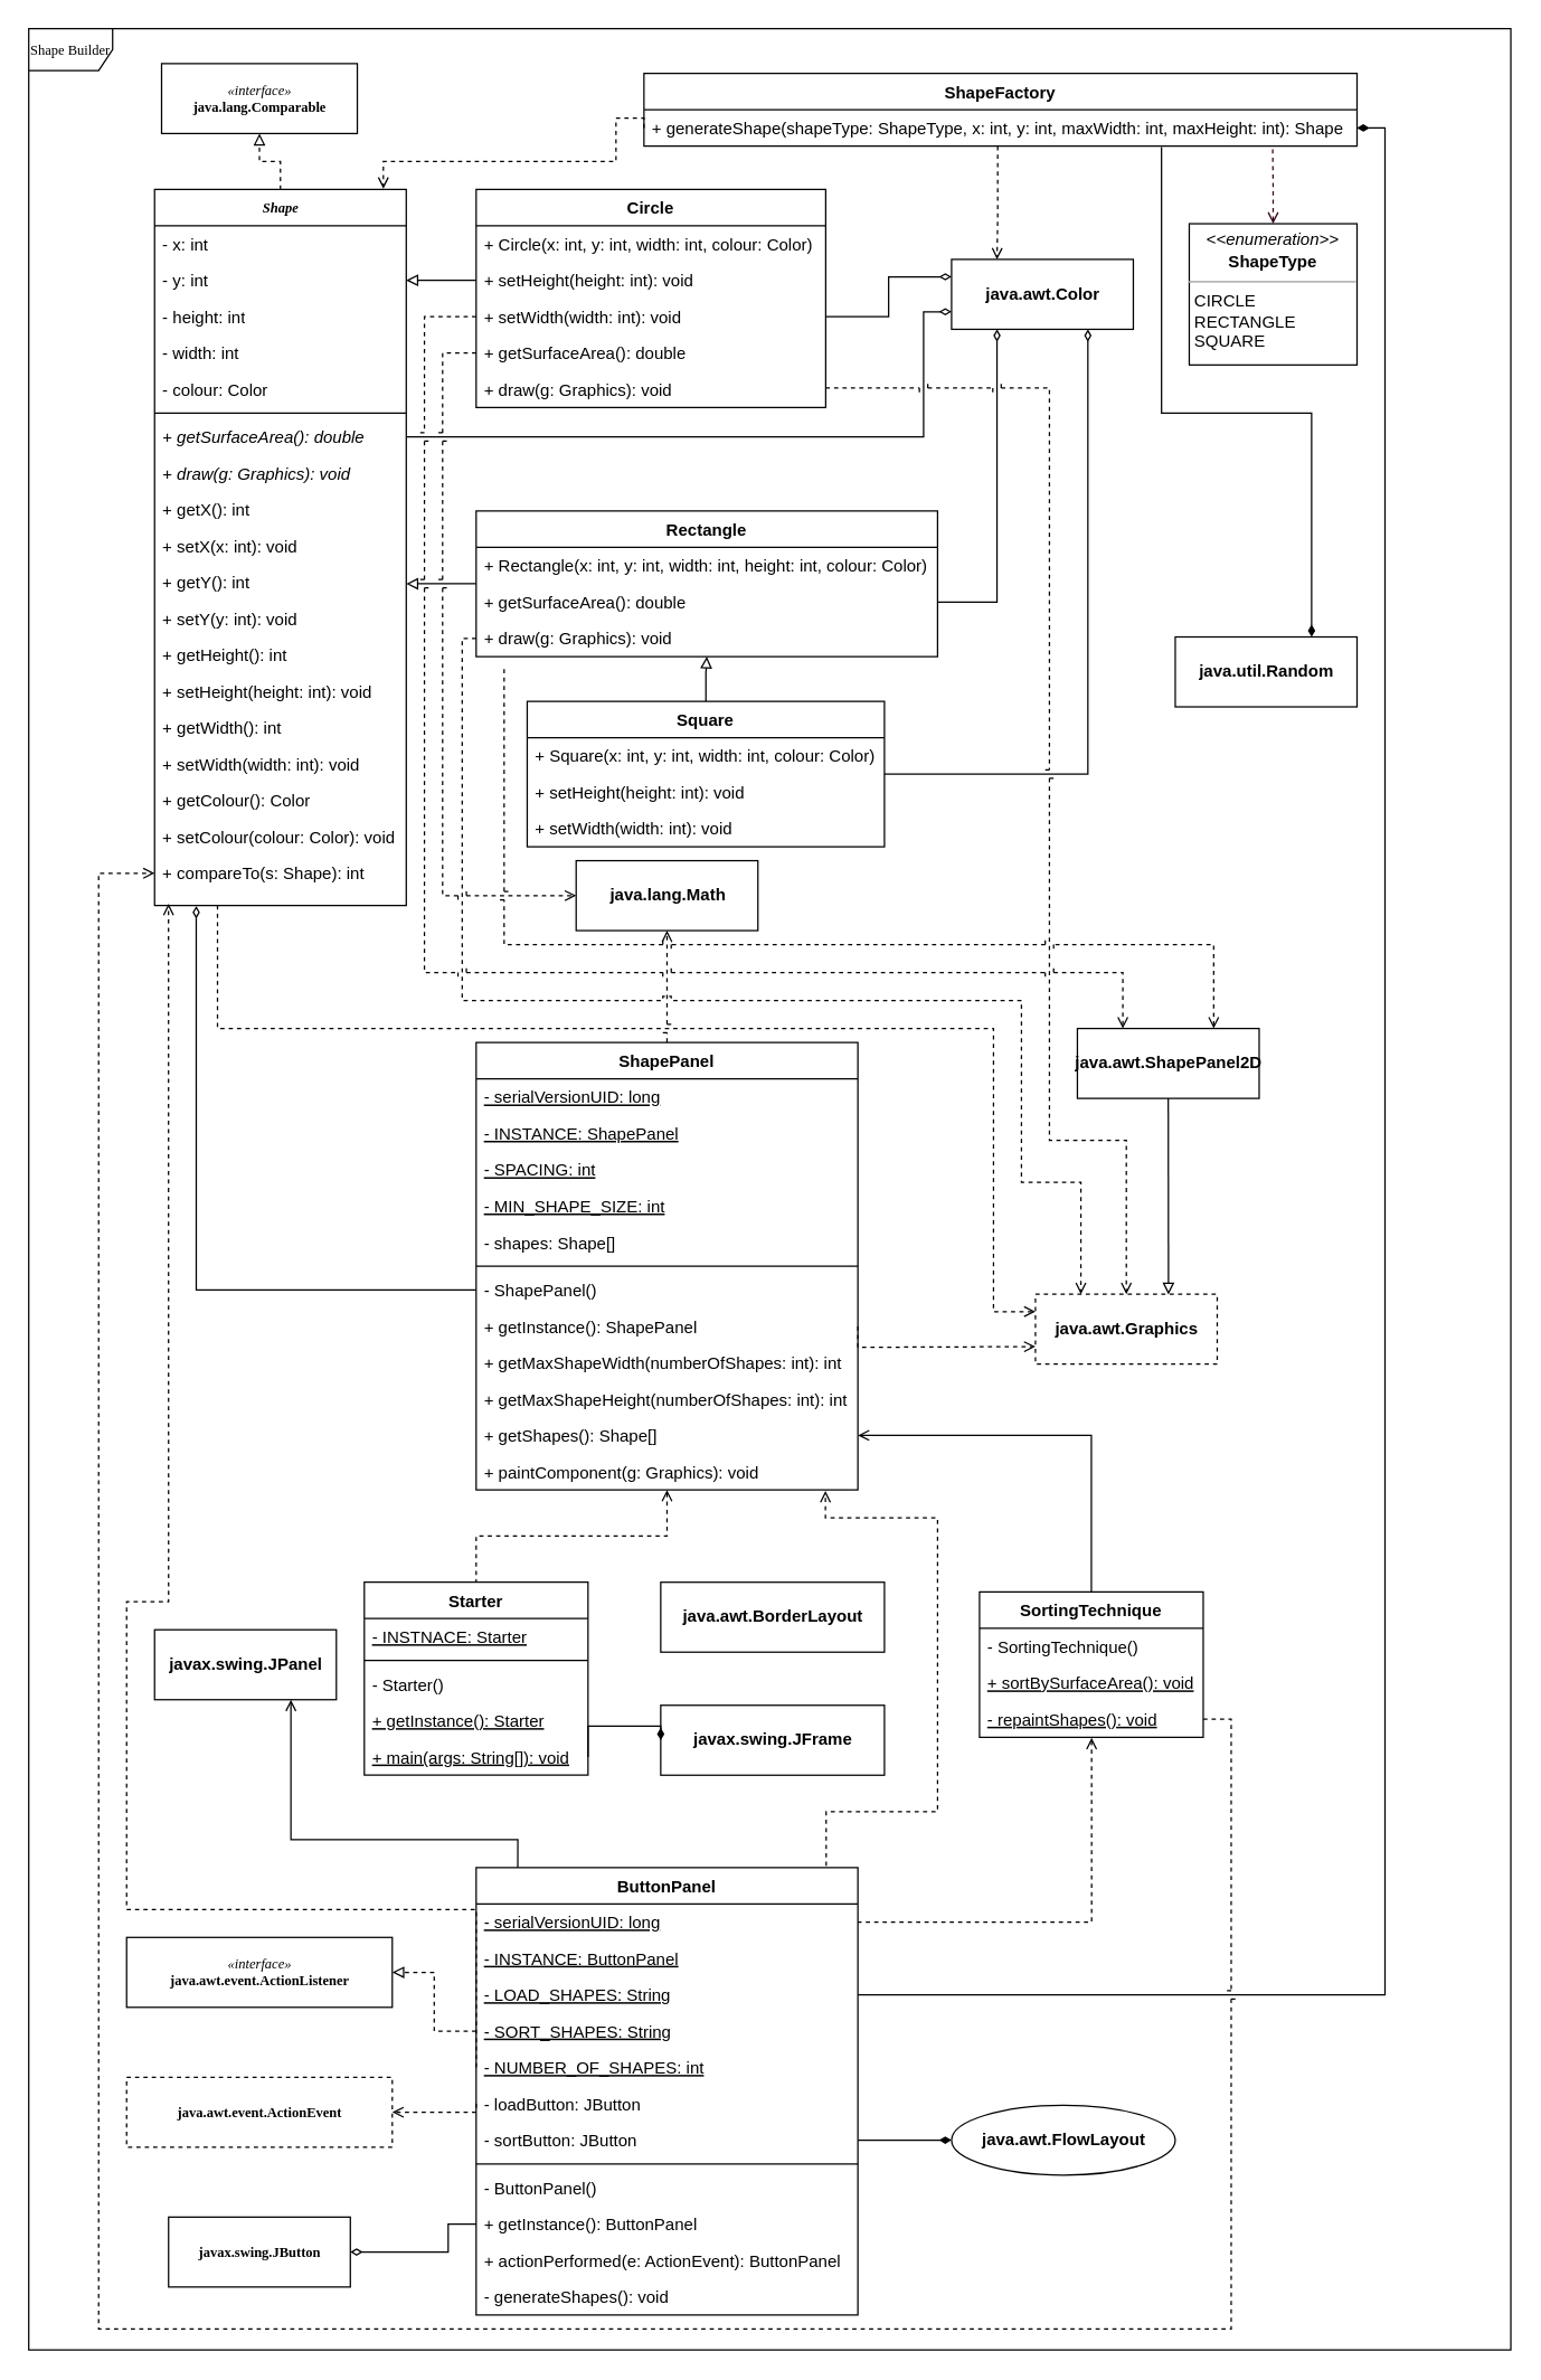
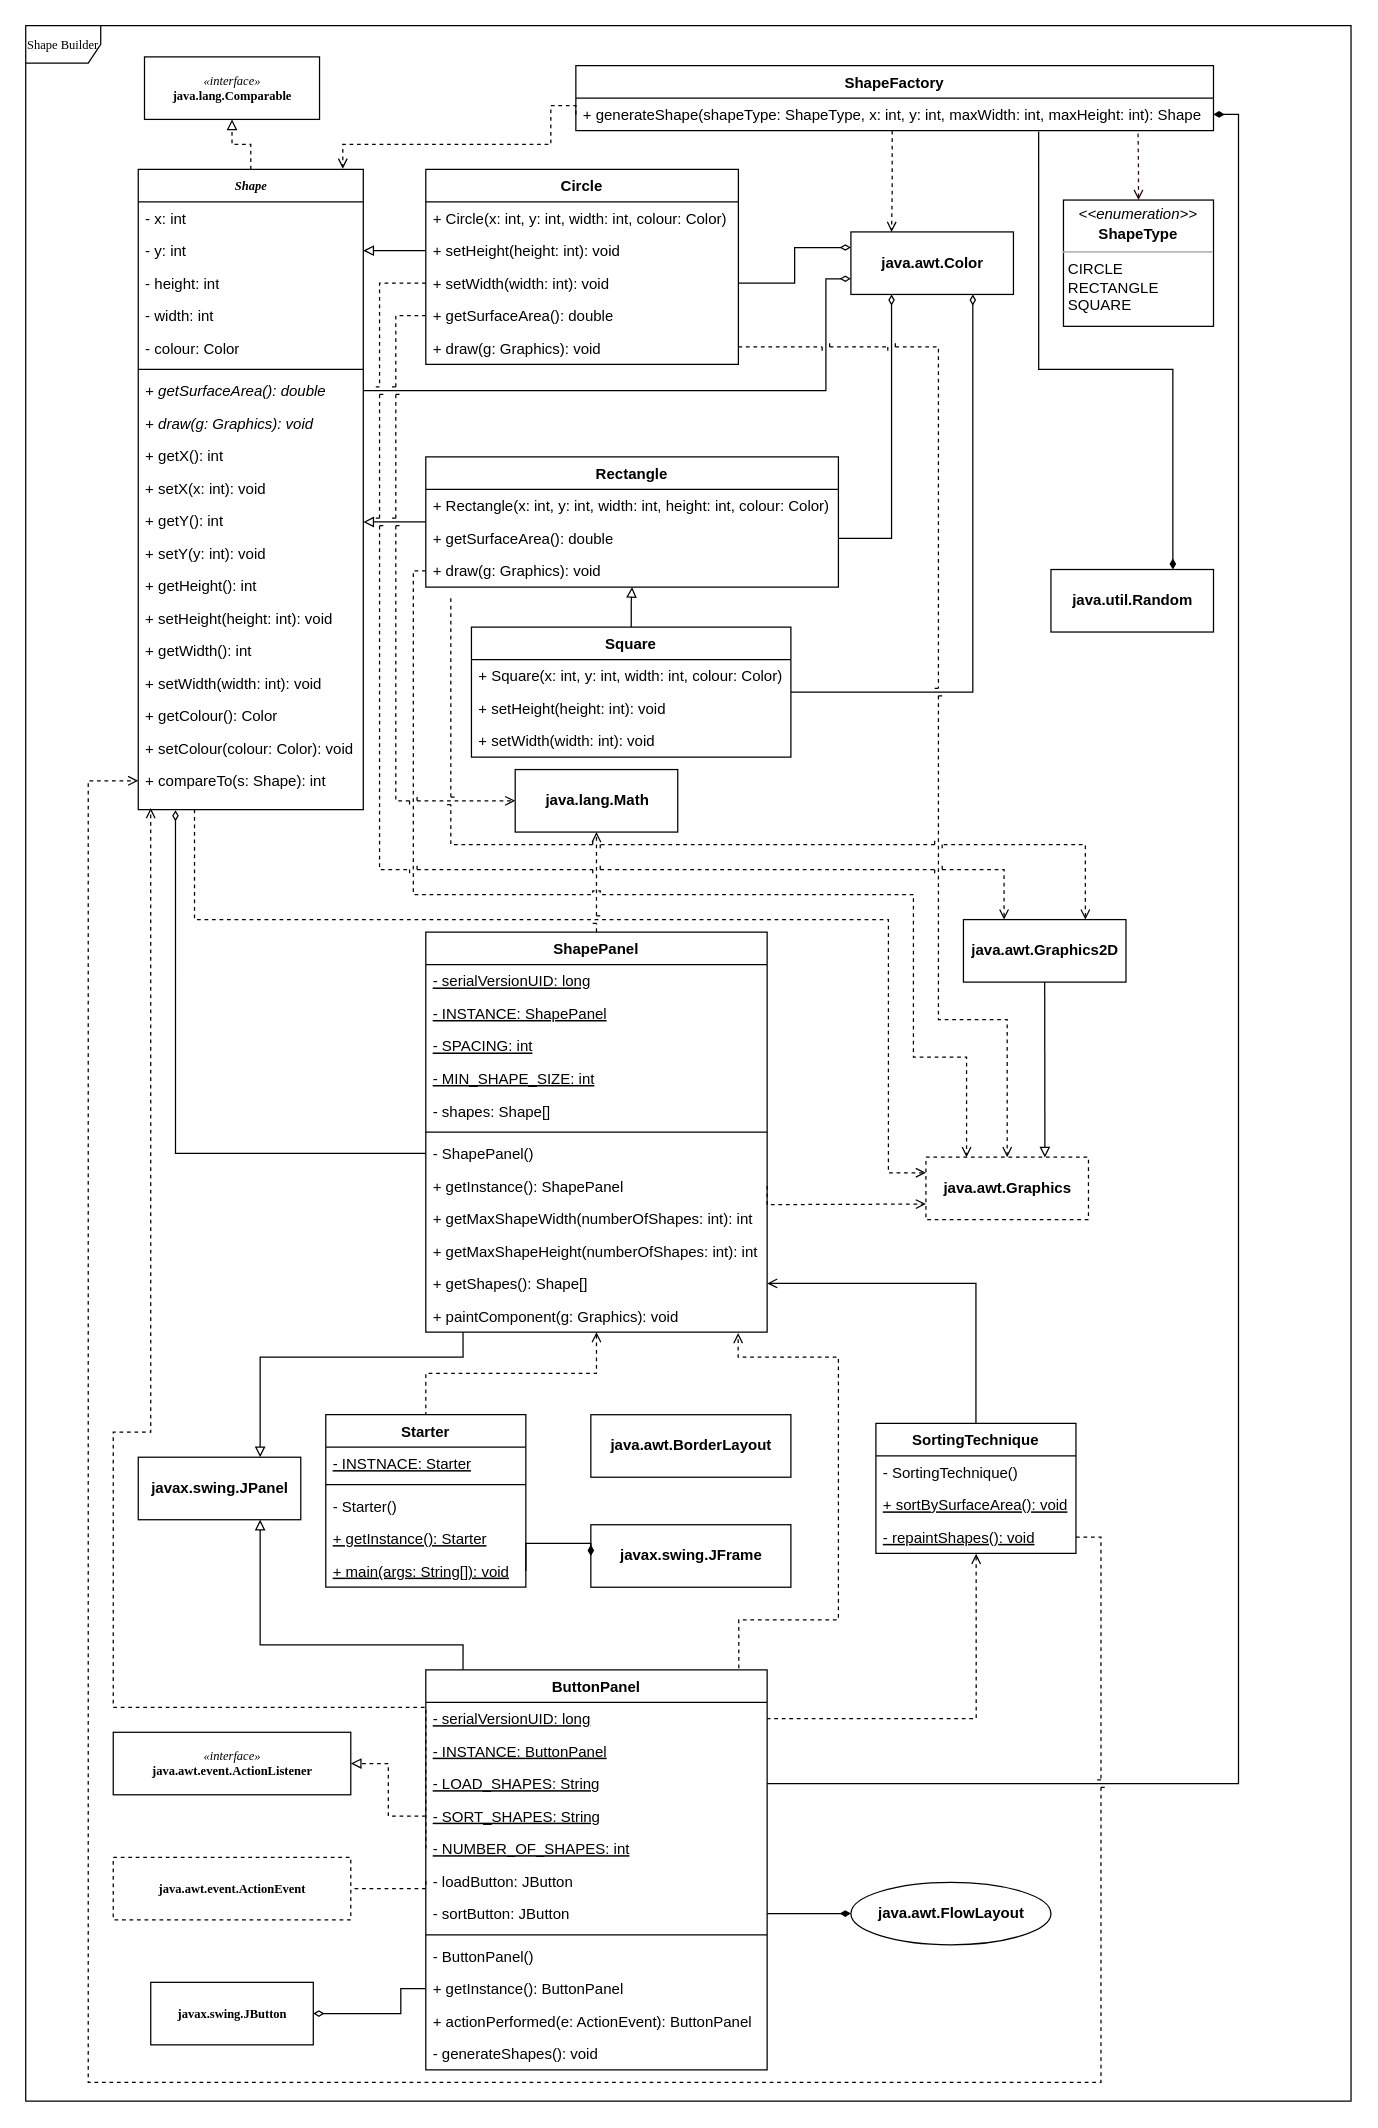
- <mxCell id="123" value="java.awt.ShapePanel2D" style="html=1;rounded=0;shadow=0;glass=0;sketch=0;verticalAlign=middle;fontStyle=1" parent="1" vertex="1"><mxGeometry x="770" y="735" width="130" height="50" as="geometry" /></mxCell>
+ <mxCell id="123" value="java.awt.Graphics2D" style="html=1;rounded=0;shadow=0;glass=0;sketch=0;verticalAlign=middle;fontStyle=1" parent="1" vertex="1"><mxGeometry x="770" y="735" width="130" height="50" as="geometry" /></mxCell>
+ <mxCell id="49" style="edgeStyle=orthogonalEdgeStyle;rounded=0;orthogonalLoop=1;jettySize=auto;html=1;entryX=0.75;entryY=0;entryDx=0;entryDy=0;endArrow=block;endFill=0;exitX=0.109;exitY=1.002;exitDx=0;exitDy=0;exitPerimeter=0;" parent="1" source="81" target="47" edge="1"><mxGeometry relative="1" as="geometry"><Array as="points"><mxPoint x="370" y="1085" /><mxPoint x="208" y="1085" /></Array></mxGeometry></mxCell>
- <mxCell id="92" style="edgeStyle=orthogonalEdgeStyle;rounded=0;orthogonalLoop=1;jettySize=auto;html=1;entryX=0.75;entryY=1;entryDx=0;entryDy=0;endArrow=open;endFill=0;exitX=0.109;exitY=0;exitDx=0;exitDy=0;exitPerimeter=0;" parent="1" source="52" target="47" edge="1"><mxGeometry relative="1" as="geometry"><Array as="points"><mxPoint x="370" y="1315" /><mxPoint x="208" y="1315" /><mxPoint x="208" y="1215" /></Array></mxGeometry></mxCell>
+ <mxCell id="92" style="edgeStyle=orthogonalEdgeStyle;rounded=0;orthogonalLoop=1;jettySize=auto;html=1;entryX=0.75;entryY=1;entryDx=0;entryDy=0;endArrow=block;endFill=0;exitX=0.109;exitY=0;exitDx=0;exitDy=0;exitPerimeter=0;" parent="1" source="52" target="47" edge="1"><mxGeometry relative="1" as="geometry"><Array as="points"><mxPoint x="370" y="1315" /><mxPoint x="208" y="1315" /><mxPoint x="208" y="1215" /></Array></mxGeometry></mxCell>
- <mxCell id="50" style="edgeStyle=orthogonalEdgeStyle;rounded=0;orthogonalLoop=1;jettySize=auto;html=1;entryX=1;entryY=0.5;entryDx=0;entryDy=0;endArrow=open;endFill=0;dashed=1;exitX=0;exitY=0.5;exitDx=0;exitDy=0;" parent="1" source="58" target="95" edge="1"><mxGeometry relative="1" as="geometry"><mxPoint x="340" y="870" as="sourcePoint" /><mxPoint x="295" y="845" as="targetPoint" /><Array as="points"><mxPoint x="340" y="1510" /></Array></mxGeometry></mxCell>
+ <mxCell id="50" style="edgeStyle=orthogonalEdgeStyle;rounded=0;orthogonalLoop=1;jettySize=auto;html=1;entryX=1;entryY=0.5;entryDx=0;entryDy=0;endArrow=none;endFill=0;dashed=1;exitX=0;exitY=0.5;exitDx=0;exitDy=0;" parent="1" source="58" target="95" edge="1"><mxGeometry relative="1" as="geometry"><mxPoint x="340" y="870" as="sourcePoint" /><mxPoint x="295" y="845" as="targetPoint" /><Array as="points"><mxPoint x="340" y="1510" /></Array></mxGeometry></mxCell>
